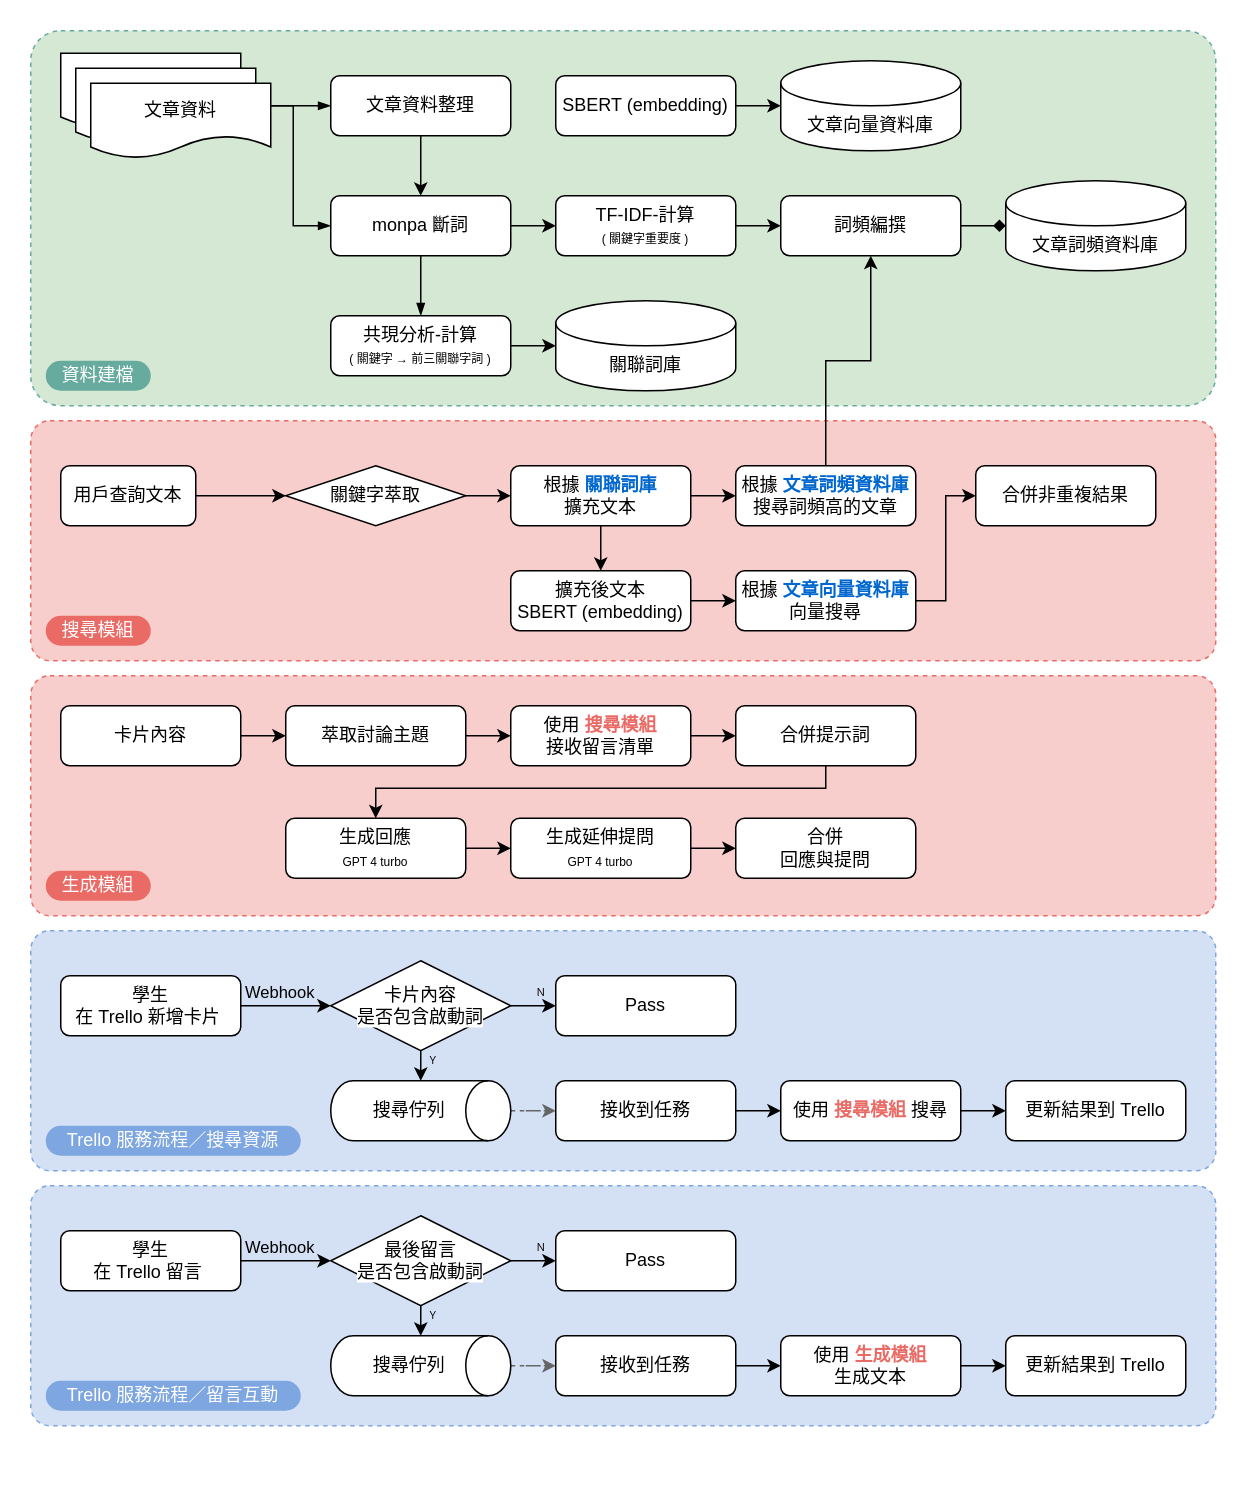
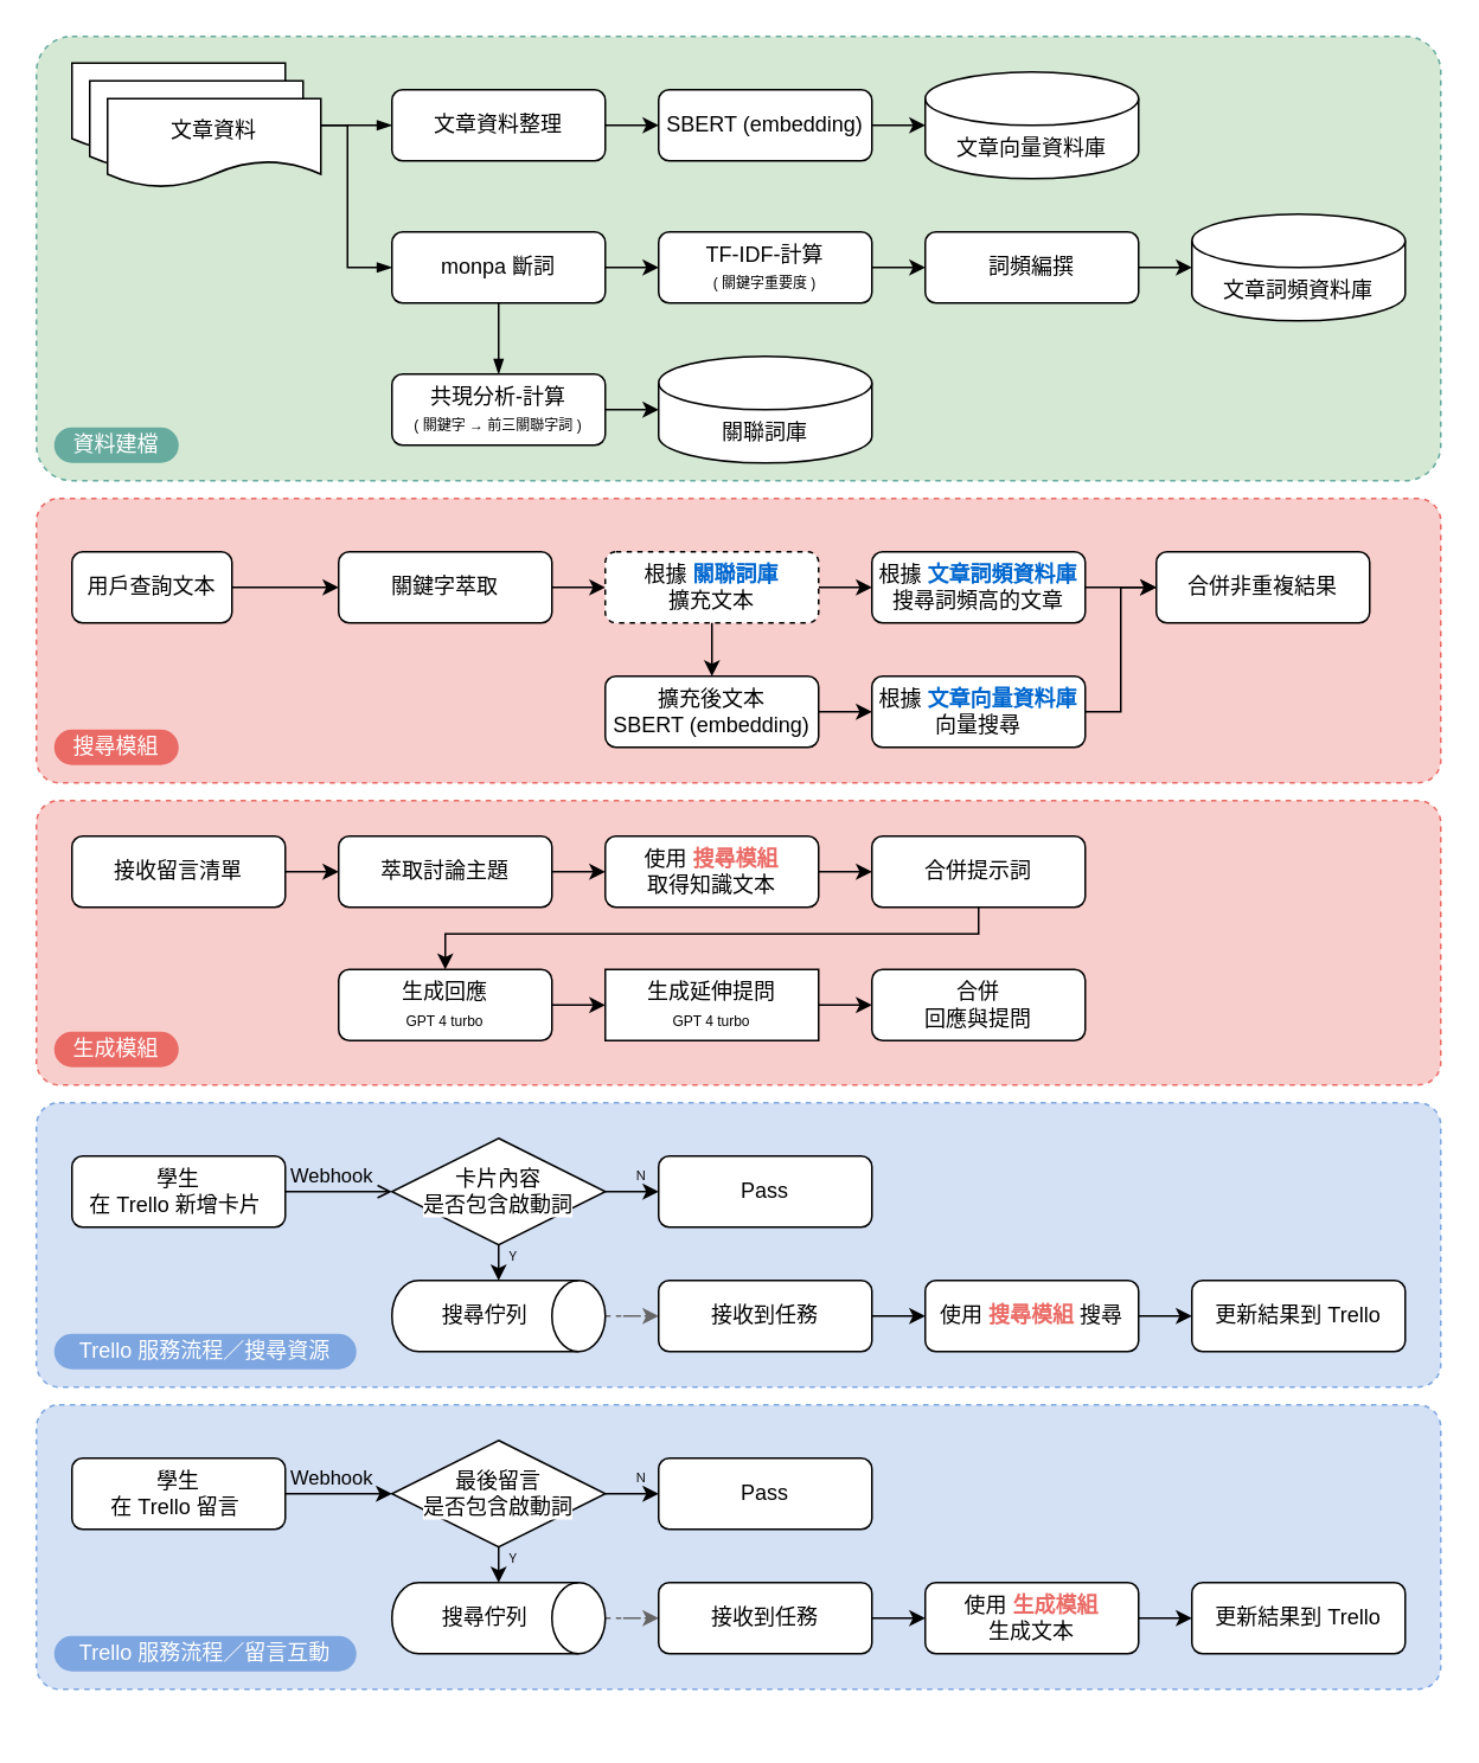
- <mxCell id="42" style="edgeStyle=orthogonalEdgeStyle;rounded=0;orthogonalLoop=1;jettySize=auto;html=1;" edge="1" parent="1" source="43" target="21"><mxGeometry relative="1" as="geometry" /></mxCell>
+ <mxCell id="42" style="edgeStyle=orthogonalEdgeStyle;rounded=0;orthogonalLoop=1;jettySize=auto;html=1;" edge="1" parent="1" source="43" target="36"><mxGeometry relative="1" as="geometry" /></mxCell>
- <mxCell id="53" style="edgeStyle=orthogonalEdgeStyle;rounded=0;orthogonalLoop=1;jettySize=auto;html=1;entryX=0;entryY=0.5;entryDx=0;entryDy=0;entryPerimeter=0;endArrow=diamond;" edge="1" parent="1" source="52" target="37"><mxGeometry relative="1" as="geometry" /></mxCell>
+ <mxCell id="53" style="edgeStyle=orthogonalEdgeStyle;rounded=0;orthogonalLoop=1;jettySize=auto;html=1;entryX=0;entryY=0.5;entryDx=0;entryDy=0;entryPerimeter=0;" edge="1" parent="1" source="52" target="37"><mxGeometry relative="1" as="geometry" /></mxCell>
- <mxCell id="48" style="edgeStyle=orthogonalEdgeStyle;rounded=0;orthogonalLoop=1;jettySize=auto;html=1;" edge="1" parent="1" source="46" target="52"><mxGeometry relative="1" as="geometry" /></mxCell>
+ <mxCell id="48" style="edgeStyle=orthogonalEdgeStyle;rounded=0;orthogonalLoop=1;jettySize=auto;html=1;" edge="1" parent="1" source="46" target="47"><mxGeometry relative="1" as="geometry" /></mxCell>
- <mxCell id="29" value="關鍵字萃取" style="rhombus;whiteSpace=wrap;html=1;" vertex="1" parent="1"><mxGeometry x="190" y="310" width="120" height="40" as="geometry" /></mxCell>
+ <mxCell id="29" value="關鍵字萃取" style="rounded=1;whiteSpace=wrap;html=1;" vertex="1" parent="1"><mxGeometry x="190" y="310" width="120" height="40" as="geometry" /></mxCell>
- <mxCell id="33" value="根據 &lt;font color=&quot;#0067cf&quot;&gt;&lt;b&gt;關聯詞庫&lt;/b&gt;&lt;/font&gt;&lt;div&gt;擴充文本&lt;/div&gt;" style="rounded=1;whiteSpace=wrap;html=1;" vertex="1" parent="1"><mxGeometry x="340" y="310" width="120" height="40" as="geometry" /></mxCell>
+ <mxCell id="33" value="根據 &lt;font color=&quot;#0067cf&quot;&gt;&lt;b&gt;關聯詞庫&lt;/b&gt;&lt;/font&gt;&lt;div&gt;擴充文本&lt;/div&gt;" style="rounded=1;whiteSpace=wrap;html=1;dashed=1;" vertex="1" parent="1"><mxGeometry x="340" y="310" width="120" height="40" as="geometry" /></mxCell>
- <mxCell id="58" value="卡片內容" style="rounded=1;whiteSpace=wrap;html=1;" vertex="1" parent="1"><mxGeometry x="40" y="470" width="120" height="40" as="geometry" /></mxCell>
+ <mxCell id="58" value="接收留言清單" style="rounded=1;whiteSpace=wrap;html=1;" vertex="1" parent="1"><mxGeometry x="40" y="470" width="120" height="40" as="geometry" /></mxCell>
- <mxCell id="61" value="使用&amp;nbsp;&lt;font color=&quot;#ea6b66&quot;&gt;&lt;b&gt;搜尋模組&lt;/b&gt;&lt;/font&gt;&lt;div&gt;接收留言清單&lt;/div&gt;" style="rounded=1;whiteSpace=wrap;html=1;" vertex="1" parent="1"><mxGeometry x="340" y="470" width="120" height="40" as="geometry" /></mxCell>
+ <mxCell id="61" value="使用&amp;nbsp;&lt;font color=&quot;#ea6b66&quot;&gt;&lt;b&gt;搜尋模組&lt;/b&gt;&lt;/font&gt;&lt;div&gt;取得知識文本&lt;/div&gt;" style="rounded=1;whiteSpace=wrap;html=1;" vertex="1" parent="1"><mxGeometry x="340" y="470" width="120" height="40" as="geometry" /></mxCell>
- <mxCell id="68" value="生成延伸提問&lt;div&gt;&lt;span style=&quot;font-size: 8px;&quot;&gt;GPT 4 turbo&lt;/span&gt;&lt;br&gt;&lt;/div&gt;" style="rounded=1;whiteSpace=wrap;html=1;" vertex="1" parent="1"><mxGeometry x="340" y="545" width="120" height="40" as="geometry" /></mxCell>
+ <mxCell id="68" value="生成延伸提問&lt;div&gt;&lt;span style=&quot;font-size: 8px;&quot;&gt;GPT 4 turbo&lt;/span&gt;&lt;br&gt;&lt;/div&gt;" style="whiteSpace=wrap;html=1;rounded=0;" vertex="1" parent="1"><mxGeometry x="340" y="545" width="120" height="40" as="geometry" /></mxCell>
- <mxCell id="4" style="edgeStyle=orthogonalEdgeStyle;rounded=0;orthogonalLoop=1;jettySize=auto;html=1;entryX=0;entryY=0.5;entryDx=0;entryDy=0;" parent="1" source="6" target="9" edge="1"><mxGeometry relative="1" as="geometry"><mxPoint x="210" y="920" as="targetPoint" /><Array as="points" /></mxGeometry></mxCell>
+ <mxCell id="4" style="edgeStyle=orthogonalEdgeStyle;rounded=0;orthogonalLoop=1;jettySize=auto;html=1;entryX=0;entryY=0.5;entryDx=0;entryDy=0;endArrow=open;" parent="1" source="6" target="9" edge="1"><mxGeometry relative="1" as="geometry"><mxPoint x="210" y="920" as="targetPoint" /><Array as="points" /></mxGeometry></mxCell>
